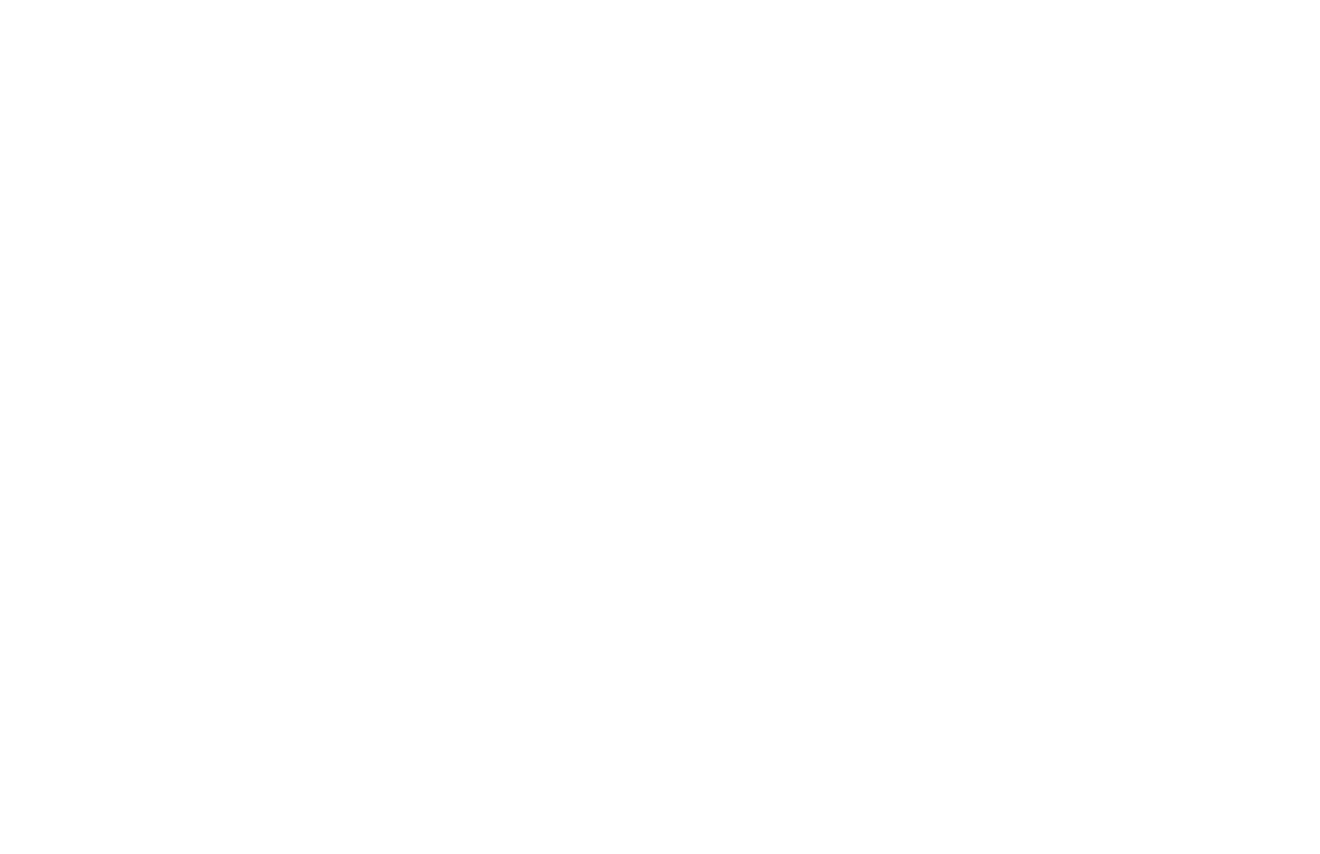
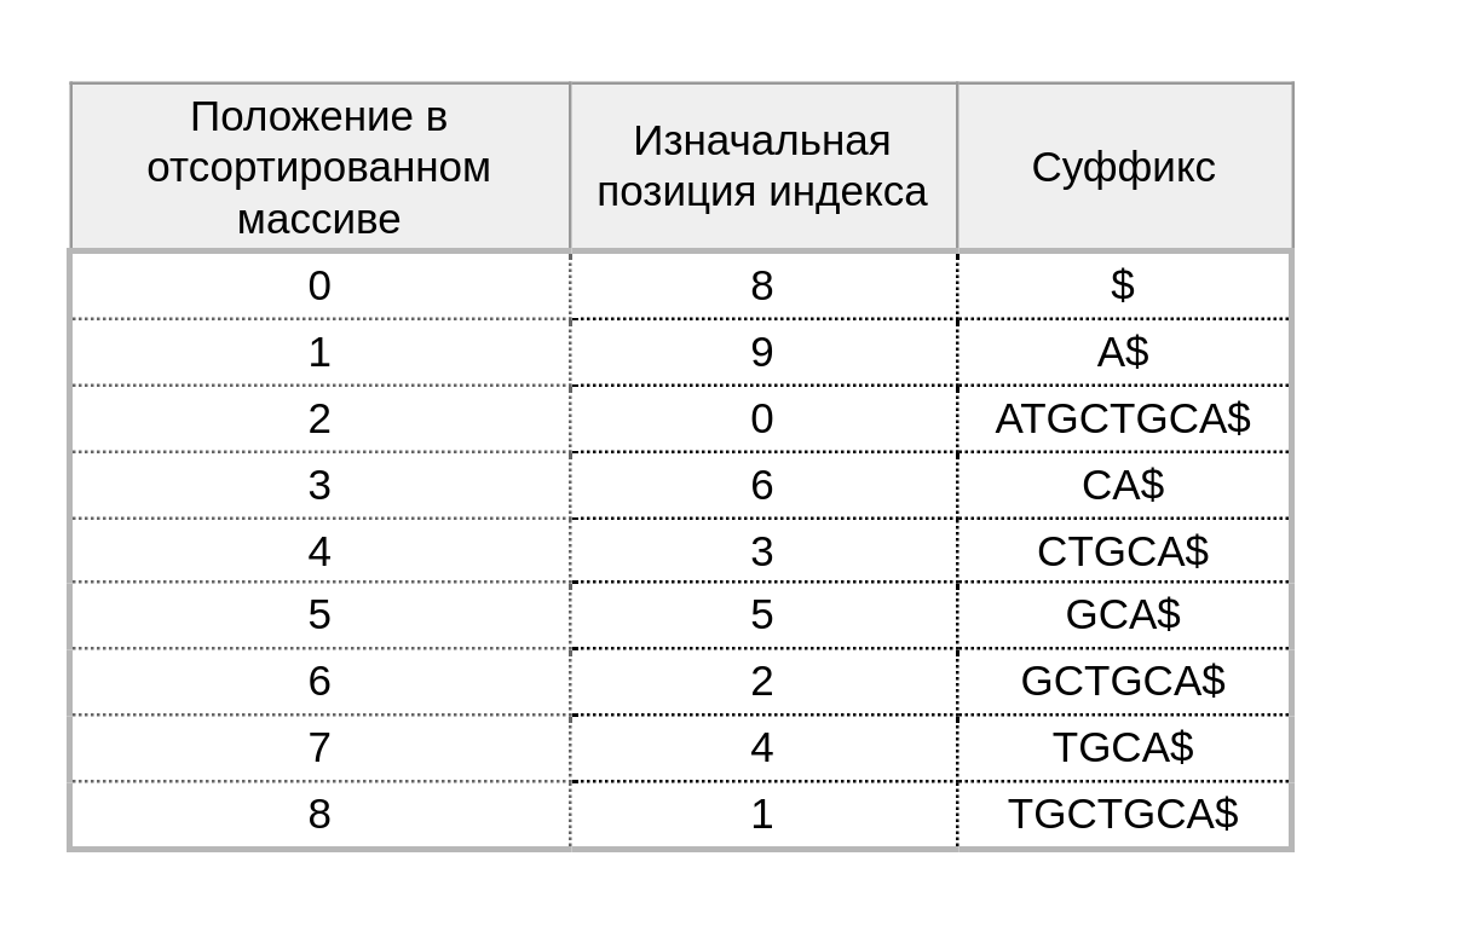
+ <mxCell id="2" value="&lt;table xmlns=&quot;http://www.w3.org/1999/xhtml&quot; cellspacing=&quot;0&quot; cellpadding=&quot;0&quot; dir=&quot;ltr&quot; border=&quot;1&quot; style=&quot;table-layout:fixed;font-size:10pt;font-family:Arial;width:0px;border-collapse:collapse;border:none&quot; data-sheets-root=&quot;1&quot;&gt;&lt;colgroup&gt;&lt;col width=&quot;165&quot;&gt;&lt;col width=&quot;128&quot;&gt;&lt;col width=&quot;111&quot;&gt;&lt;/colgroup&gt;&lt;tbody style=&quot;font-size: 14px;&quot;&gt;&lt;tr style=&quot;height:21px;&quot;&gt;&lt;td style=&quot;border-top:1px solid #999999;border-right:1px solid #999999;border-bottom:2px solid #b7b7b7;border-left:1px solid #999999;overflow:hidden;padding:2px 3px 2px 3px;vertical-align:bottom;background-color:#efefef;wrap-strategy:4;white-space:normal;word-wrap:break-word;text-align:center;&quot; data-sheets-value=&quot;{&amp;quot;1&amp;quot;:2,&amp;quot;2&amp;quot;:&amp;quot;Положение в отсортированном массиве&amp;quot;}&quot;&gt;Положение в отсортированном массиве&lt;/td&gt;&lt;td style=&quot;border-top:1px solid #999999;border-right:1px solid #999999;border-bottom:2px solid #b7b7b7;overflow:hidden;padding:2px 3px 2px 3px;vertical-align:middle;background-color:#efefef;text-align:center;&quot; data-sheets-value=&quot;{&amp;quot;1&amp;quot;:2,&amp;quot;2&amp;quot;:&amp;quot;Стартовая позиция&amp;quot;}&quot;&gt;Изначальная позиция индекса&lt;br&gt;&lt;/td&gt;&lt;td style=&quot;border-top:1px solid #999999;border-right:1px solid #999999;border-bottom:2px solid #b7b7b7;overflow:hidden;padding:2px 3px 2px 3px;vertical-align:middle;background-color:#efefef;text-align:center;&quot; data-sheets-value=&quot;{&amp;quot;1&amp;quot;:2,&amp;quot;2&amp;quot;:&amp;quot;Суффикс&amp;quot;}&quot;&gt;Суффикс&lt;/td&gt;&lt;/tr&gt;&lt;tr style=&quot;height:21px;&quot;&gt;&lt;td style=&quot;border-right:1px dotted #666666;border-bottom:1px dotted #666666;border-left:2px solid #b7b7b7;overflow:hidden;padding:2px 3px 2px 3px;vertical-align:bottom;text-align:center;&quot; data-sheets-value=&quot;{&amp;quot;1&amp;quot;:3,&amp;quot;3&amp;quot;:0}&quot;&gt;0&lt;/td&gt;&lt;td style=&quot;border-right:1px dotted #000000;border-bottom:1px dotted #000000;overflow:hidden;padding:2px 3px 2px 3px;vertical-align:bottom;text-align:center;&quot; data-sheets-value=&quot;{&amp;quot;1&amp;quot;:3,&amp;quot;3&amp;quot;:8}&quot;&gt;8&lt;/td&gt;&lt;td style=&quot;border-right:2px solid #b7b7b7;border-bottom:1px dotted #000000;overflow:hidden;padding:2px 3px 2px 3px;vertical-align:bottom;text-align:center;&quot; data-sheets-value=&quot;{&amp;quot;1&amp;quot;:2,&amp;quot;2&amp;quot;:&amp;quot;$&amp;quot;}&quot;&gt;$&lt;/td&gt;&lt;/tr&gt;&lt;tr style=&quot;height:21px;&quot;&gt;&lt;td style=&quot;border-right:1px dotted #666666;border-bottom:1px dotted #666666;border-left:2px solid #b7b7b7;overflow:hidden;padding:2px 3px 2px 3px;vertical-align:bottom;text-align:center;&quot; data-sheets-value=&quot;{&amp;quot;1&amp;quot;:3,&amp;quot;3&amp;quot;:1}&quot;&gt;1&lt;/td&gt;&lt;td style=&quot;border-right:1px dotted #000000;border-bottom:1px dotted #000000;overflow:hidden;padding:2px 3px 2px 3px;vertical-align:bottom;text-align:center;&quot; data-sheets-value=&quot;{&amp;quot;1&amp;quot;:3,&amp;quot;3&amp;quot;:9}&quot;&gt;9&lt;/td&gt;&lt;td style=&quot;border-right:2px solid #b7b7b7;border-bottom:1px dotted #000000;overflow:hidden;padding:2px 3px 2px 3px;vertical-align:bottom;text-align:center;&quot; data-sheets-value=&quot;{&amp;quot;1&amp;quot;:2,&amp;quot;2&amp;quot;:&amp;quot;A$&amp;quot;}&quot;&gt;A$&lt;/td&gt;&lt;/tr&gt;&lt;tr style=&quot;height:21px;&quot;&gt;&lt;td style=&quot;border-right:1px dotted #666666;border-bottom:1px dotted #666666;border-left:2px solid #b7b7b7;overflow:hidden;padding:2px 3px 2px 3px;vertical-align:bottom;text-align:center;&quot; data-sheets-value=&quot;{&amp;quot;1&amp;quot;:3,&amp;quot;3&amp;quot;:2}&quot;&gt;2&lt;/td&gt;&lt;td style=&quot;border-right:1px dotted #000000;border-bottom:1px dotted #000000;overflow:hidden;padding:2px 3px 2px 3px;vertical-align:bottom;text-align:center;&quot; data-sheets-value=&quot;{&amp;quot;1&amp;quot;:3,&amp;quot;3&amp;quot;:0}&quot;&gt;0&lt;/td&gt;&lt;td style=&quot;border-right:2px solid #b7b7b7;border-bottom:1px dotted #000000;overflow:hidden;padding:2px 3px 2px 3px;vertical-align:bottom;text-align:center;&quot; data-sheets-value=&quot;{&amp;quot;1&amp;quot;:2,&amp;quot;2&amp;quot;:&amp;quot;ATGCTGCA$&amp;quot;}&quot;&gt;ATGCTGCA$&lt;/td&gt;&lt;/tr&gt;&lt;tr style=&quot;height:21px;&quot;&gt;&lt;td style=&quot;border-right:1px dotted #666666;border-bottom:1px dotted #666666;border-left:2px solid #b7b7b7;overflow:hidden;padding:2px 3px 2px 3px;vertical-align:bottom;text-align:center;&quot; data-sheets-value=&quot;{&amp;quot;1&amp;quot;:3,&amp;quot;3&amp;quot;:3}&quot;&gt;3&lt;/td&gt;&lt;td style=&quot;border-right:1px dotted #000000;border-bottom:1px dotted #000000;overflow:hidden;padding:2px 3px 2px 3px;vertical-align:bottom;text-align:center;&quot; data-sheets-value=&quot;{&amp;quot;1&amp;quot;:3,&amp;quot;3&amp;quot;:6}&quot;&gt;6&lt;/td&gt;&lt;td style=&quot;border-right:2px solid #b7b7b7;border-bottom:1px dotted #000000;overflow:hidden;padding:2px 3px 2px 3px;vertical-align:bottom;text-align:center;&quot; data-sheets-value=&quot;{&amp;quot;1&amp;quot;:2,&amp;quot;2&amp;quot;:&amp;quot;CA$&amp;quot;}&quot;&gt;CA$&lt;/td&gt;&lt;/tr&gt;&lt;tr style=&quot;height:21px;&quot;&gt;&lt;td style=&quot;border-right:1px dotted #666666;border-bottom:1px dotted #666666;border-left:2px solid #b7b7b7;overflow:hidden;padding:2px 3px 2px 3px;vertical-align:bottom;text-align:center;&quot; data-sheets-value=&quot;{&amp;quot;1&amp;quot;:3,&amp;quot;3&amp;quot;:4}&quot;&gt;4&lt;/td&gt;&lt;td style=&quot;border-right:1px dotted #000000;border-bottom:1px dotted #000000;overflow:hidden;padding:2px 3px 2px 3px;vertical-align:bottom;text-align:center;&quot; data-sheets-value=&quot;{&amp;quot;1&amp;quot;:3,&amp;quot;3&amp;quot;:3}&quot;&gt;3&lt;/td&gt;&lt;td style=&quot;border-right:2px solid #b7b7b7;border-bottom:1px dotted #000000;overflow:hidden;padding:2px 3px 2px 3px;vertical-align:bottom;text-align:center;&quot; data-sheets-value=&quot;{&amp;quot;1&amp;quot;:2,&amp;quot;2&amp;quot;:&amp;quot;CTGCA$&amp;quot;}&quot;&gt;CTGCA$&lt;/td&gt;&lt;/tr&gt;&lt;tr style=&quot;height:21px;&quot;&gt;&lt;td style=&quot;border-right:1px dotted #666666;border-bottom:1px dotted #666666;border-left:2px solid #b7b7b7;overflow:hidden;padding:2px 3px 2px 3px;vertical-align:bottom;text-align:center;&quot; data-sheets-value=&quot;{&amp;quot;1&amp;quot;:3,&amp;quot;3&amp;quot;:5}&quot;&gt;5&lt;/td&gt;&lt;td style=&quot;border-right:1px dotted #000000;border-bottom:1px dotted #000000;overflow:hidden;padding:2px 3px 2px 3px;vertical-align:bottom;text-align:center;&quot; data-sheets-value=&quot;{&amp;quot;1&amp;quot;:3,&amp;quot;3&amp;quot;:5}&quot;&gt;5&lt;/td&gt;&lt;td style=&quot;border-right:2px solid #b7b7b7;border-bottom:1px dotted #000000;overflow:hidden;padding:2px 3px 2px 3px;vertical-align:bottom;text-align:center;&quot; data-sheets-value=&quot;{&amp;quot;1&amp;quot;:2,&amp;quot;2&amp;quot;:&amp;quot;GCA$&amp;quot;}&quot;&gt;GCA$&lt;/td&gt;&lt;/tr&gt;&lt;tr style=&quot;height:21px;&quot;&gt;&lt;td style=&quot;border-right:1px dotted #666666;border-bottom:1px dotted #666666;border-left:2px solid #b7b7b7;overflow:hidden;padding:2px 3px 2px 3px;vertical-align:bottom;text-align:center;&quot; data-sheets-value=&quot;{&amp;quot;1&amp;quot;:3,&amp;quot;3&amp;quot;:6}&quot;&gt;6&lt;/td&gt;&lt;td style=&quot;border-right:1px dotted #000000;border-bottom:1px dotted #000000;overflow:hidden;padding:2px 3px 2px 3px;vertical-align:bottom;text-align:center;&quot; data-sheets-value=&quot;{&amp;quot;1&amp;quot;:3,&amp;quot;3&amp;quot;:2}&quot;&gt;2&lt;/td&gt;&lt;td style=&quot;border-right:2px solid #b7b7b7;border-bottom:1px dotted #000000;overflow:hidden;padding:2px 3px 2px 3px;vertical-align:bottom;text-align:center;&quot; data-sheets-value=&quot;{&amp;quot;1&amp;quot;:2,&amp;quot;2&amp;quot;:&amp;quot;GCTGCA$&amp;quot;}&quot;&gt;GCTGCA$&lt;/td&gt;&lt;/tr&gt;&lt;tr style=&quot;height:21px;&quot;&gt;&lt;td style=&quot;border-right:1px dotted #666666;border-bottom:1px dotted #666666;border-left:2px solid #b7b7b7;overflow:hidden;padding:2px 3px 2px 3px;vertical-align:bottom;text-align:center;&quot; data-sheets-value=&quot;{&amp;quot;1&amp;quot;:3,&amp;quot;3&amp;quot;:7}&quot;&gt;7&lt;/td&gt;&lt;td style=&quot;border-right:1px dotted #000000;border-bottom:1px dotted #000000;overflow:hidden;padding:2px 3px 2px 3px;vertical-align:bottom;text-align:center;&quot; data-sheets-value=&quot;{&amp;quot;1&amp;quot;:3,&amp;quot;3&amp;quot;:4}&quot;&gt;4&lt;/td&gt;&lt;td style=&quot;border-right:2px solid #b7b7b7;border-bottom:1px dotted #000000;overflow:hidden;padding:2px 3px 2px 3px;vertical-align:bottom;text-align:center;&quot; data-sheets-value=&quot;{&amp;quot;1&amp;quot;:2,&amp;quot;2&amp;quot;:&amp;quot;TGCA$&amp;quot;}&quot;&gt;TGCA$&lt;/td&gt;&lt;/tr&gt;&lt;tr style=&quot;height:21px;&quot;&gt;&lt;td style=&quot;border-right:1px dotted #666666;border-bottom:2px solid #b7b7b7;border-left:2px solid #b7b7b7;overflow:hidden;padding:2px 3px 2px 3px;vertical-align:bottom;text-align:center;&quot; data-sheets-value=&quot;{&amp;quot;1&amp;quot;:3,&amp;quot;3&amp;quot;:8}&quot;&gt;8&lt;/td&gt;&lt;td style=&quot;border-right:1px dotted #000000;border-bottom:2px solid #b7b7b7;overflow:hidden;padding:2px 3px 2px 3px;vertical-align:bottom;text-align:center;&quot; data-sheets-value=&quot;{&amp;quot;1&amp;quot;:3,&amp;quot;3&amp;quot;:1}&quot;&gt;1&lt;/td&gt;&lt;td style=&quot;border-right:2px solid #b7b7b7;border-bottom:2px solid #b7b7b7;overflow:hidden;padding:2px 3px 2px 3px;vertical-align:bottom;text-align:center;&quot; data-sheets-value=&quot;{&amp;quot;1&amp;quot;:2,&amp;quot;2&amp;quot;:&amp;quot;TGCTGCA$&amp;quot;}&quot;&gt;TGCTGCA$&lt;/td&gt;&lt;/tr&gt;&lt;/tbody&gt;&lt;/table&gt;" style="text;whiteSpace=wrap;html=1;" vertex="1" parent="1"><mxGeometry x="20" y="20" width="440" height="270" as="geometry" /></mxCell>
